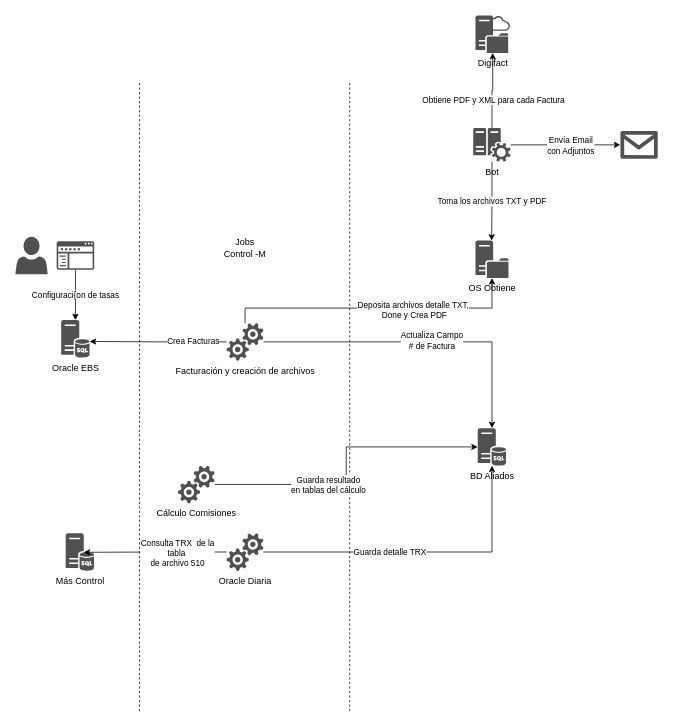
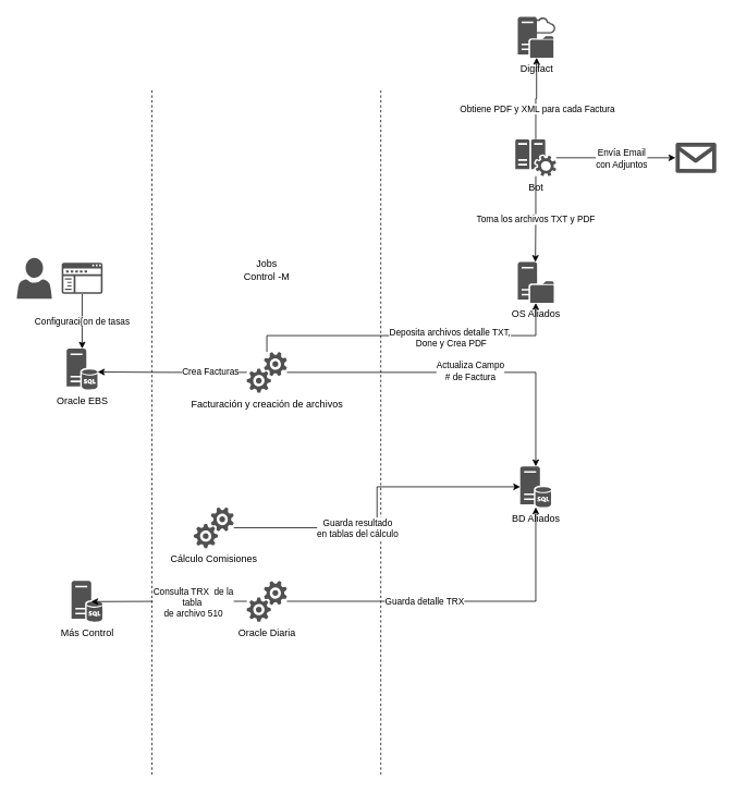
- <mxCell id="26" value="OS Obtiene" style="pointerEvents=1;shadow=0;dashed=0;html=1;strokeColor=none;labelPosition=center;verticalLabelPosition=bottom;verticalAlign=top;align=center;fillColor=#515151;shape=mxgraph.mscae.system_center.distribution_point" parent="1" vertex="1"><mxGeometry x="633" y="320" width="44" height="50" as="geometry" /></mxCell>
+ <mxCell id="26" value="OS Aliados" style="pointerEvents=1;shadow=0;dashed=0;html=1;strokeColor=none;labelPosition=center;verticalLabelPosition=bottom;verticalAlign=top;align=center;fillColor=#515151;shape=mxgraph.mscae.system_center.distribution_point" parent="1" vertex="1"><mxGeometry x="633" y="320" width="44" height="50" as="geometry" /></mxCell>
